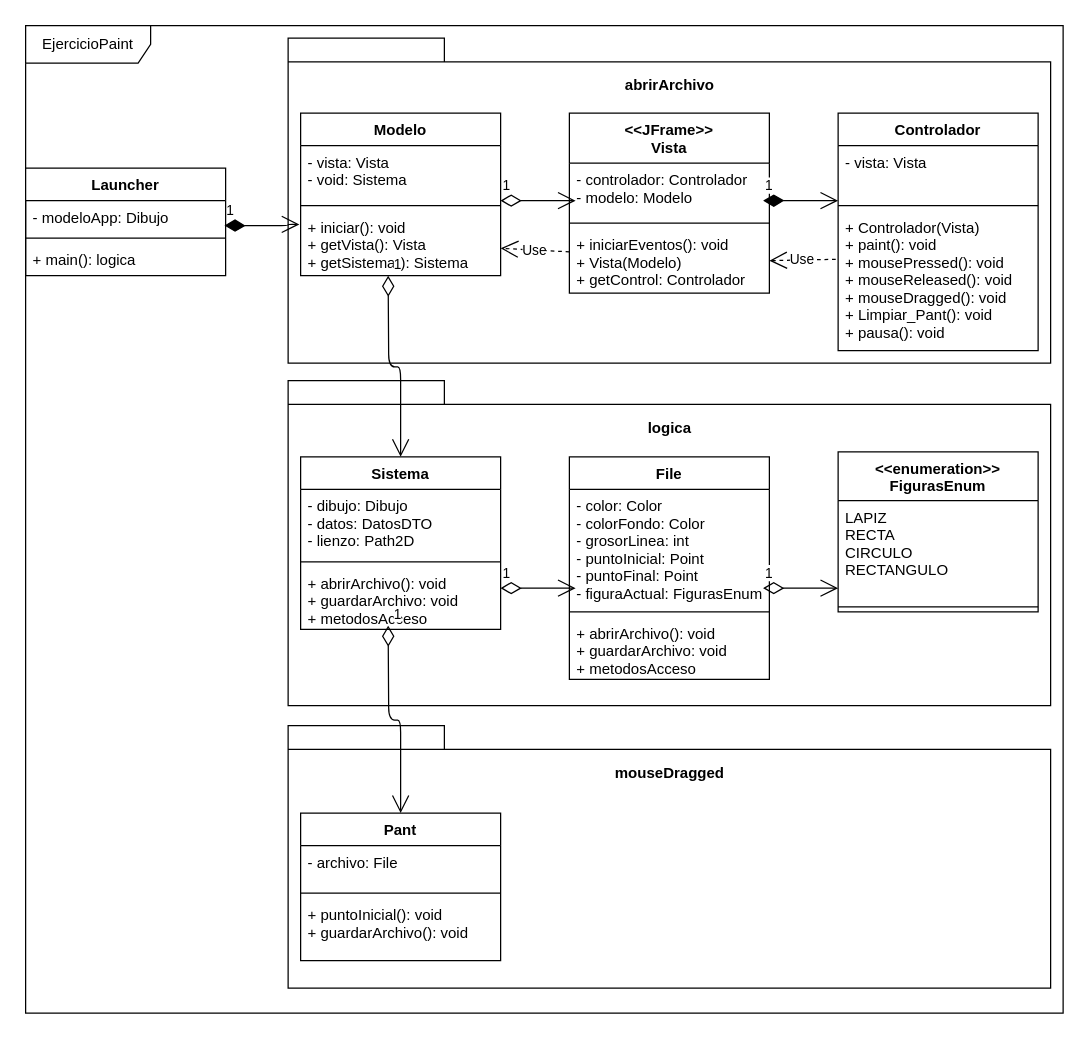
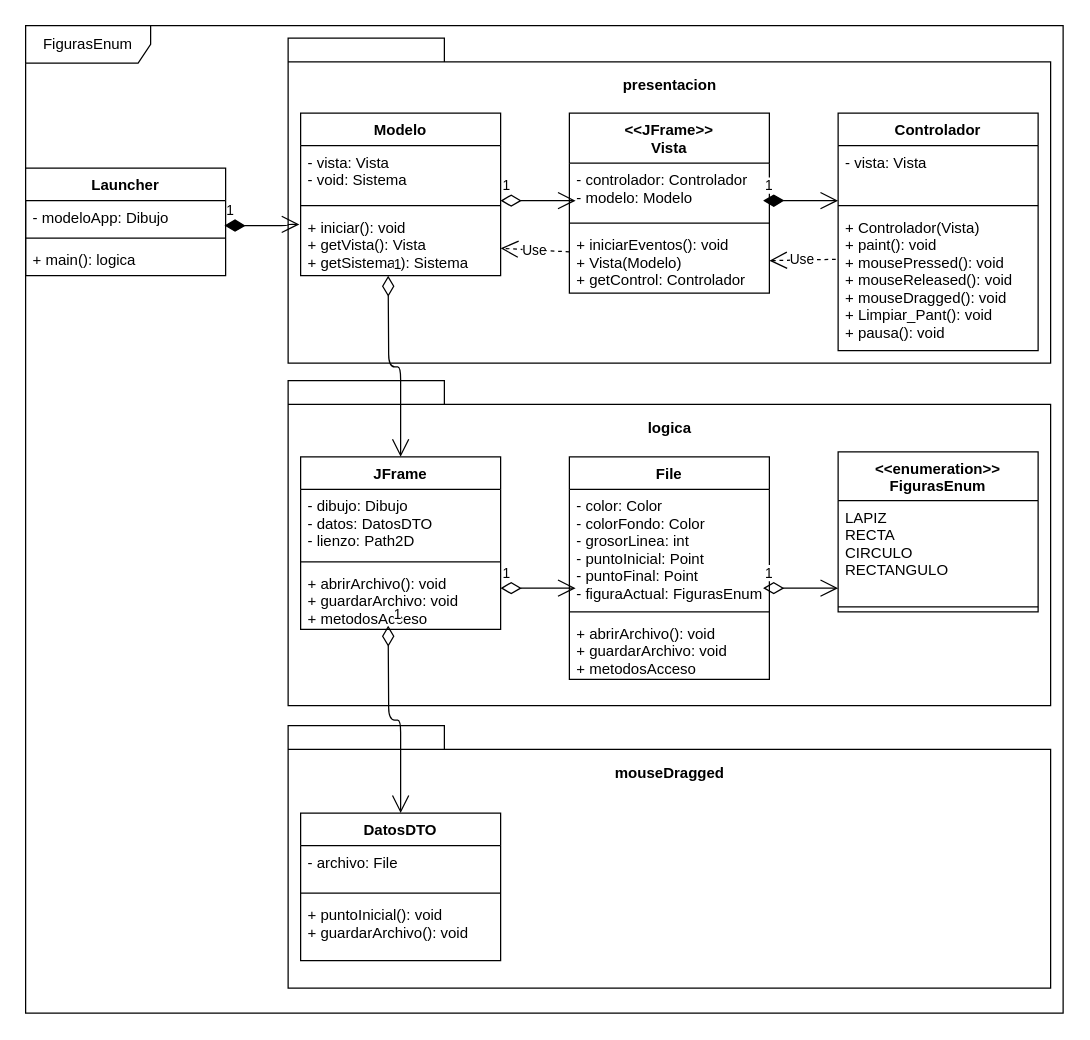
- <mxCell id="3" value="EjercicioPaint" style="shape=umlFrame;whiteSpace=wrap;html=1;width=100;height=30;" vertex="1" parent="1"><mxGeometry x="20" y="20" width="830" height="790" as="geometry" /></mxCell>
+ <mxCell id="3" value="FigurasEnum" style="shape=umlFrame;whiteSpace=wrap;html=1;width=100;height=30;" vertex="1" parent="1"><mxGeometry x="20" y="20" width="830" height="790" as="geometry" /></mxCell>
- <mxCell id="4" value="&lt;br&gt;abrirArchivo" style="shape=folder;fontStyle=1;spacingTop=10;tabWidth=125;tabHeight=19;tabPosition=left;html=1;horizontal=1;verticalAlign=top;" vertex="1" parent="1"><mxGeometry x="230" y="30" width="610" height="260" as="geometry" /></mxCell>
+ <mxCell id="4" value="&lt;br&gt;presentacion" style="shape=folder;fontStyle=1;spacingTop=10;tabWidth=125;tabHeight=19;tabPosition=left;html=1;horizontal=1;verticalAlign=top;" vertex="1" parent="1"><mxGeometry x="230" y="30" width="610" height="260" as="geometry" /></mxCell>
- <mxCell id="18" value="Sistema" style="swimlane;fontStyle=1;align=center;verticalAlign=top;childLayout=stackLayout;horizontal=1;startSize=26;horizontalStack=0;resizeParent=1;resizeParentMax=0;resizeLast=0;collapsible=1;marginBottom=0;" vertex="1" parent="1"><mxGeometry x="240" y="365" width="160" height="138" as="geometry" /></mxCell>
+ <mxCell id="18" value="JFrame" style="swimlane;fontStyle=1;align=center;verticalAlign=top;childLayout=stackLayout;horizontal=1;startSize=26;horizontalStack=0;resizeParent=1;resizeParentMax=0;resizeLast=0;collapsible=1;marginBottom=0;" vertex="1" parent="1"><mxGeometry x="240" y="365" width="160" height="138" as="geometry" /></mxCell>
- <mxCell id="30" value="Pant" style="swimlane;fontStyle=1;align=center;verticalAlign=top;childLayout=stackLayout;horizontal=1;startSize=26;horizontalStack=0;resizeParent=1;resizeParentMax=0;resizeLast=0;collapsible=1;marginBottom=0;" vertex="1" parent="1"><mxGeometry x="240" y="650" width="160" height="118" as="geometry" /></mxCell>
+ <mxCell id="30" value="DatosDTO" style="swimlane;fontStyle=1;align=center;verticalAlign=top;childLayout=stackLayout;horizontal=1;startSize=26;horizontalStack=0;resizeParent=1;resizeParentMax=0;resizeLast=0;collapsible=1;marginBottom=0;" vertex="1" parent="1"><mxGeometry x="240" y="650" width="160" height="118" as="geometry" /></mxCell>
